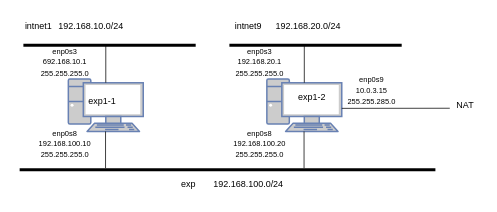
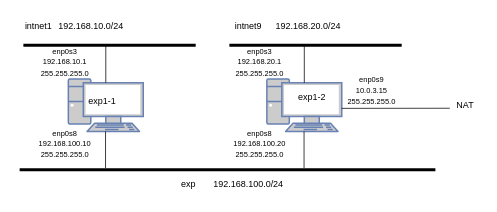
- <mxCell id="14" value="&lt;div&gt;&lt;font style=&quot;font-size: 10px;&quot;&gt;enp0s3&lt;/font&gt;&lt;/div&gt;&lt;div&gt;&lt;span style=&quot;background-color: transparent; color: light-dark(rgb(0, 0, 0), rgb(255, 255, 255));&quot;&gt;&lt;font style=&quot;font-size: 10px;&quot;&gt;692.168.10.1&lt;/font&gt;&lt;/span&gt;&lt;/div&gt;&lt;div&gt;&lt;font style=&quot;font-size: 10px;&quot;&gt;255.255.255.0&lt;/font&gt;&lt;/div&gt;" style="text;html=1;align=center;verticalAlign=middle;resizable=0;points=[];autosize=1;strokeColor=none;fillColor=none;" parent="1" vertex="1"><mxGeometry x="40" y="52" width="90" height="60" as="geometry" /></mxCell>
+ <mxCell id="14" value="&lt;div&gt;&lt;font style=&quot;font-size: 10px;&quot;&gt;enp0s3&lt;/font&gt;&lt;/div&gt;&lt;div&gt;&lt;span style=&quot;background-color: transparent; color: light-dark(rgb(0, 0, 0), rgb(255, 255, 255));&quot;&gt;&lt;font style=&quot;font-size: 10px;&quot;&gt;192.168.10.1&lt;/font&gt;&lt;/span&gt;&lt;/div&gt;&lt;div&gt;&lt;font style=&quot;font-size: 10px;&quot;&gt;255.255.255.0&lt;/font&gt;&lt;/div&gt;" style="text;html=1;align=center;verticalAlign=middle;resizable=0;points=[];autosize=1;strokeColor=none;fillColor=none;" parent="1" vertex="1"><mxGeometry x="40" y="52" width="90" height="60" as="geometry" /></mxCell>
- <mxCell id="24" value="&lt;font style=&quot;font-size: 10px;&quot;&gt;enp0s9&lt;/font&gt;&lt;div&gt;&lt;font style=&quot;font-size: 10px;&quot;&gt;10.0.3.15&lt;/font&gt;&lt;/div&gt;&lt;div&gt;&lt;font style=&quot;font-size: 10px;&quot;&gt;255.255.285.0&lt;/font&gt;&lt;/div&gt;" style="text;html=1;align=center;verticalAlign=middle;whiteSpace=wrap;rounded=0;" vertex="1" parent="1"><mxGeometry x="465" y="105" width="60" height="30" as="geometry" /></mxCell>
+ <mxCell id="24" value="&lt;font style=&quot;font-size: 10px;&quot;&gt;enp0s9&lt;/font&gt;&lt;div&gt;&lt;font style=&quot;font-size: 10px;&quot;&gt;10.0.3.15&lt;/font&gt;&lt;/div&gt;&lt;div&gt;&lt;font style=&quot;font-size: 10px;&quot;&gt;255.255.255.0&lt;/font&gt;&lt;/div&gt;" style="text;html=1;align=center;verticalAlign=middle;whiteSpace=wrap;rounded=0;" vertex="1" parent="1"><mxGeometry x="465" y="105" width="60" height="30" as="geometry" /></mxCell>
